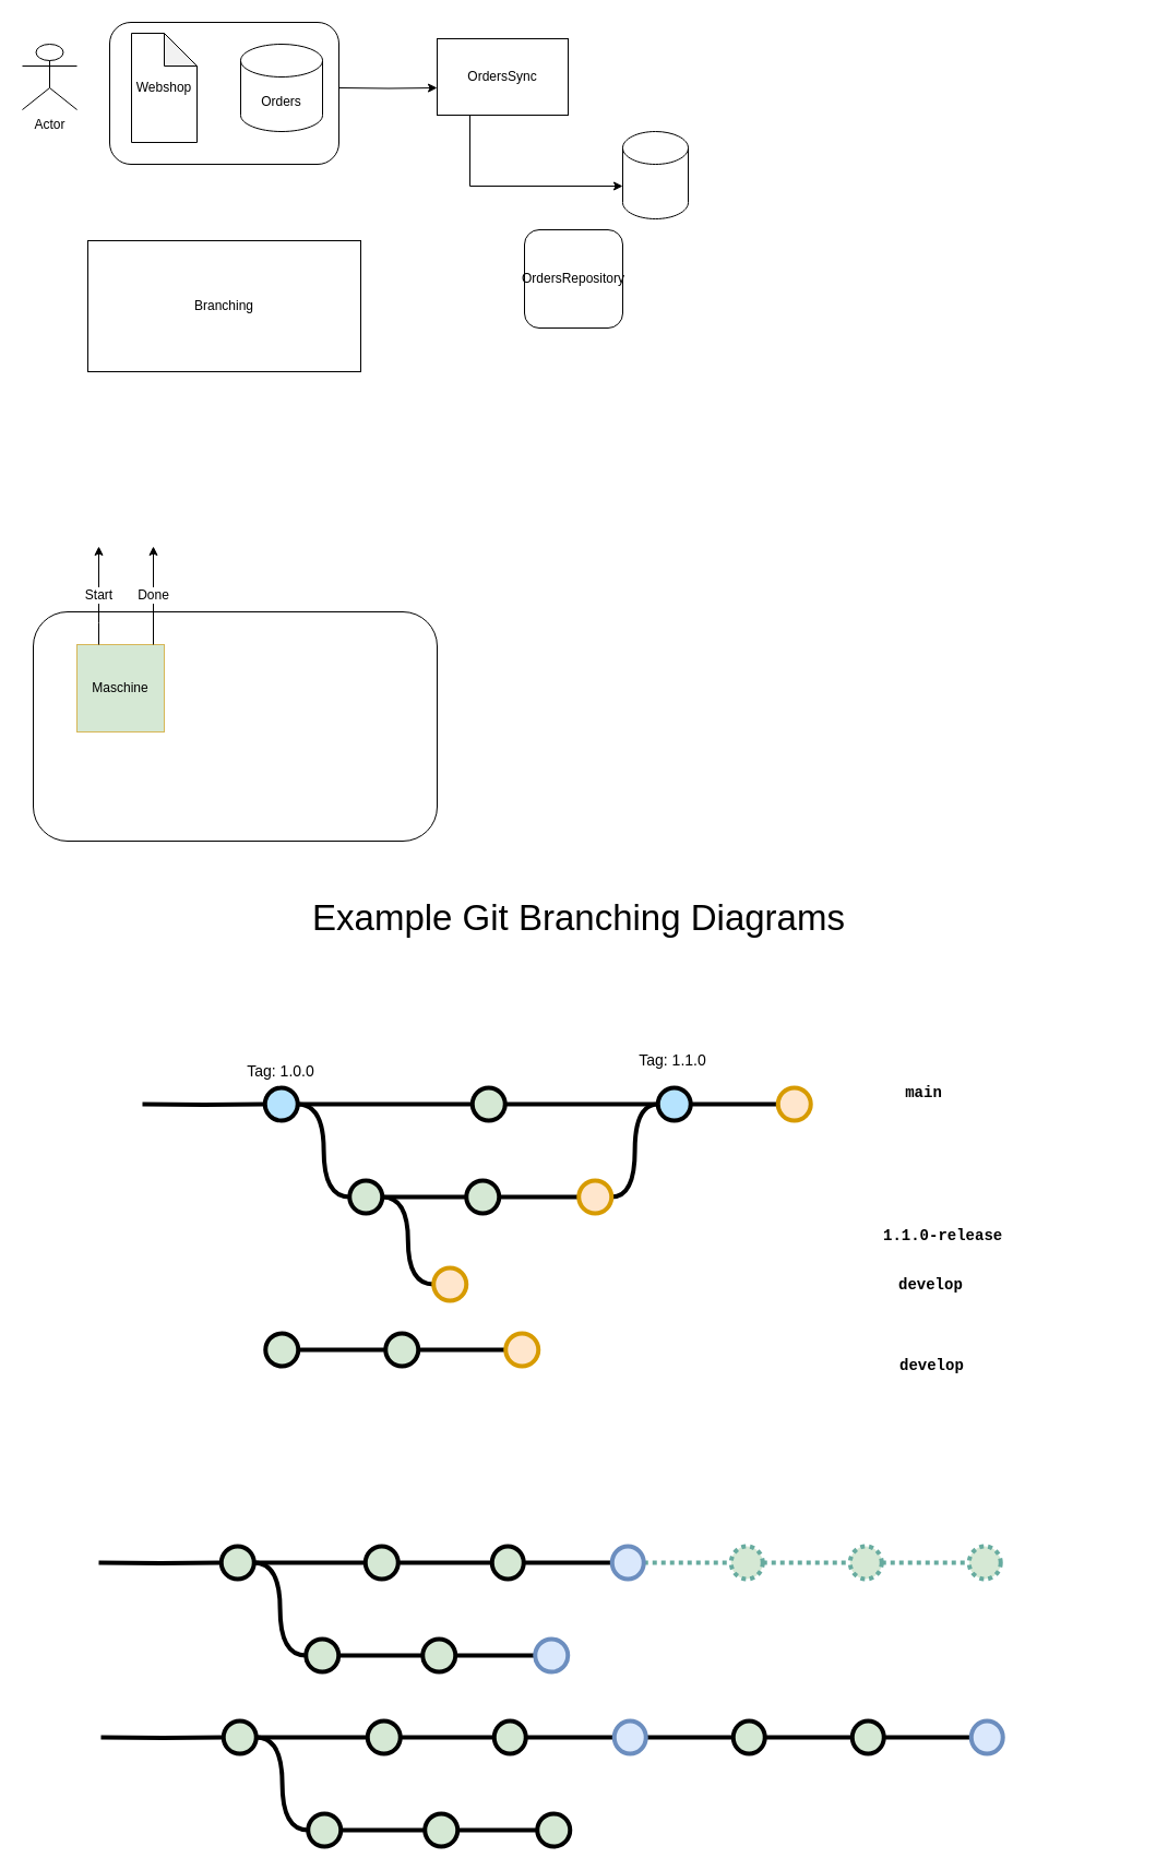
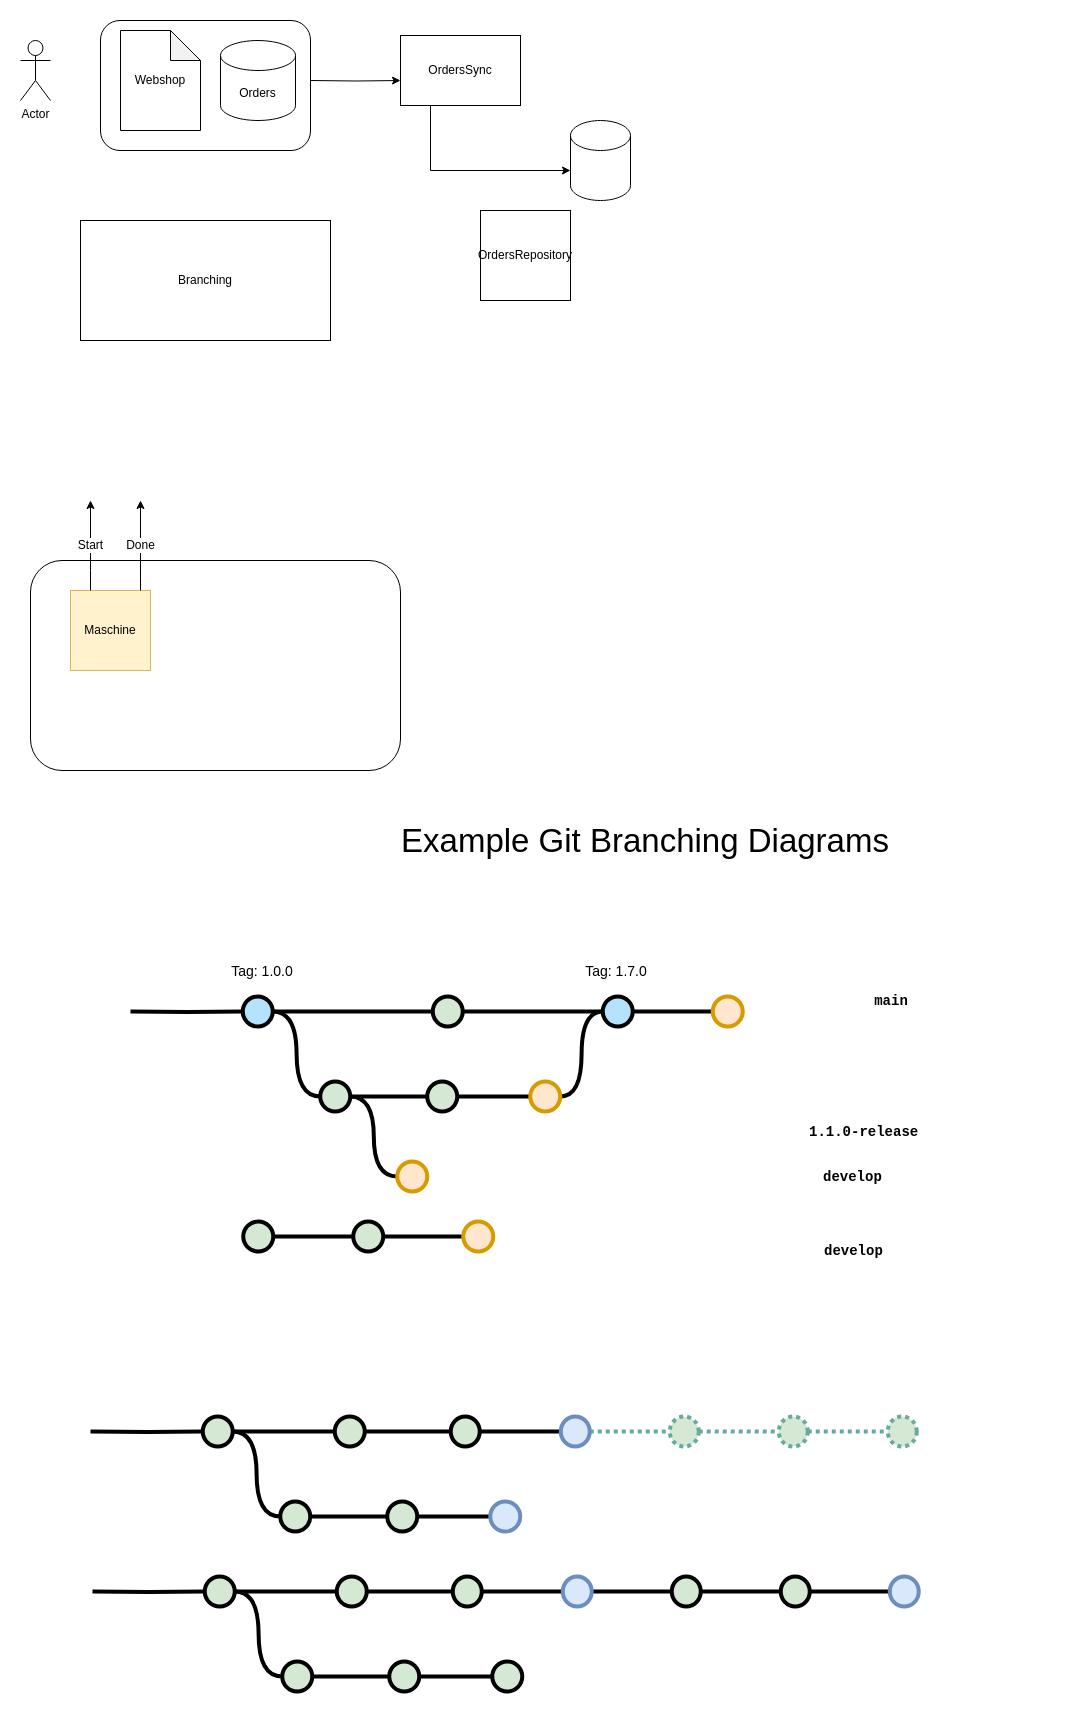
- <mxCell id="5" value="Actor" style="shape=umlActor;verticalLabelPosition=bottom;verticalAlign=top;html=1;outlineConnect=0;shadow=0;fillColor=none;" parent="1" vertex="1"><mxGeometry x="20" y="40" width="50" height="60" as="geometry" /></mxCell>
+ <mxCell id="5" value="Actor" style="shape=umlActor;verticalLabelPosition=bottom;verticalAlign=top;html=1;outlineConnect=0;shadow=0;fillColor=none;" parent="1" vertex="1"><mxGeometry x="20" y="40" width="30" height="60" as="geometry" /></mxCell>
- <mxCell id="6" value="Webshop" style="shape=note;whiteSpace=wrap;html=1;backgroundOutline=1;darkOpacity=0.05;shadow=0;fillColor=none;" parent="1" vertex="1"><mxGeometry x="120" y="30" width="60" height="100" as="geometry" /></mxCell>
+ <mxCell id="6" value="Webshop" style="shape=note;whiteSpace=wrap;html=1;backgroundOutline=1;darkOpacity=0.05;shadow=0;fillColor=none;" parent="1" vertex="1"><mxGeometry x="120" y="30" width="80" height="100" as="geometry" /></mxCell>
- <mxCell id="12" value="OrdersRepository" style="whiteSpace=wrap;html=1;aspect=fixed;shadow=0;fontFamily=Helvetica;fontSize=12;fontColor=default;strokeColor=default;fillColor=none;rounded=1;" parent="1" vertex="1"><mxGeometry x="480" y="210" width="90" height="90" as="geometry" /></mxCell>
+ <mxCell id="12" value="OrdersRepository" style="whiteSpace=wrap;html=1;aspect=fixed;rounded=0;shadow=0;fontFamily=Helvetica;fontSize=12;fontColor=default;strokeColor=default;fillColor=none;" parent="1" vertex="1"><mxGeometry x="480" y="210" width="90" height="90" as="geometry" /></mxCell>
- <mxCell id="3" value="Maschine" style="whiteSpace=wrap;html=1;aspect=fixed;fillColor=#d5e8d4;strokeColor=#d6b656;" parent="1" vertex="1"><mxGeometry x="70" y="590" width="80" height="80" as="geometry" /></mxCell>
+ <mxCell id="3" value="Maschine" style="whiteSpace=wrap;html=1;aspect=fixed;fillColor=#fff2cc;strokeColor=#d6b656;" parent="1" vertex="1"><mxGeometry x="70" y="590" width="80" height="80" as="geometry" /></mxCell>
- <mxCell id="36" value="Example Git Branching Diagrams" style="text;html=1;strokeColor=none;fillColor=none;align=center;verticalAlign=middle;whiteSpace=wrap;rounded=0;fontSize=33;fontColor=#000000;" vertex="1" parent="1"><mxGeometry x="261" y="820" width="538" height="40" as="geometry" /></mxCell>
+ <mxCell id="36" value="Example Git Branching Diagrams" style="text;html=1;strokeColor=none;fillColor=none;align=center;verticalAlign=middle;whiteSpace=wrap;rounded=0;fontSize=33;fontColor=#000000;" vertex="1" parent="1"><mxGeometry x="376" y="820" width="538" height="40" as="geometry" /></mxCell>
- <mxCell id="33" value="Tag: 1.1.0" style="text;html=1;strokeColor=none;fillColor=none;align=center;verticalAlign=middle;whiteSpace=wrap;overflow=hidden;fontSize=14;" vertex="1" parent="1"><mxGeometry x="561" y="952" width="110" height="38" as="geometry" /></mxCell>
+ <mxCell id="33" value="Tag: 1.7.0" style="text;html=1;strokeColor=none;fillColor=none;align=center;verticalAlign=middle;whiteSpace=wrap;overflow=hidden;fontSize=14;" vertex="1" parent="1"><mxGeometry x="561" y="952" width="110" height="38" as="geometry" /></mxCell>
- <mxCell id="34" value="Tag: 1.0.0" style="text;html=1;strokeColor=none;fillColor=none;align=center;verticalAlign=middle;whiteSpace=wrap;overflow=hidden;fontSize=14;" vertex="1" parent="1"><mxGeometry x="222.25" y="970" width="70" height="20" as="geometry" /></mxCell>
+ <mxCell id="34" value="Tag: 1.0.0" style="text;html=1;strokeColor=none;fillColor=none;align=center;verticalAlign=middle;whiteSpace=wrap;overflow=hidden;fontSize=14;" vertex="1" parent="1"><mxGeometry x="227.25" y="960" width="70" height="20" as="geometry" /></mxCell>
- <mxCell id="22" value="main" style="text;html=1;strokeColor=none;fillColor=none;align=center;verticalAlign=middle;whiteSpace=wrap;overflow=hidden;fontSize=14;fontStyle=1;fontFamily=Courier New;" vertex="1" parent="1"><mxGeometry x="821.25" y="980" width="50" height="42" as="geometry" /></mxCell>
+ <mxCell id="22" value="main" style="text;html=1;strokeColor=none;fillColor=none;align=center;verticalAlign=middle;whiteSpace=wrap;overflow=hidden;fontSize=14;fontStyle=1;fontFamily=Courier New;" vertex="1" parent="1"><mxGeometry x="866.25" y="980" width="50" height="42" as="geometry" /></mxCell>
